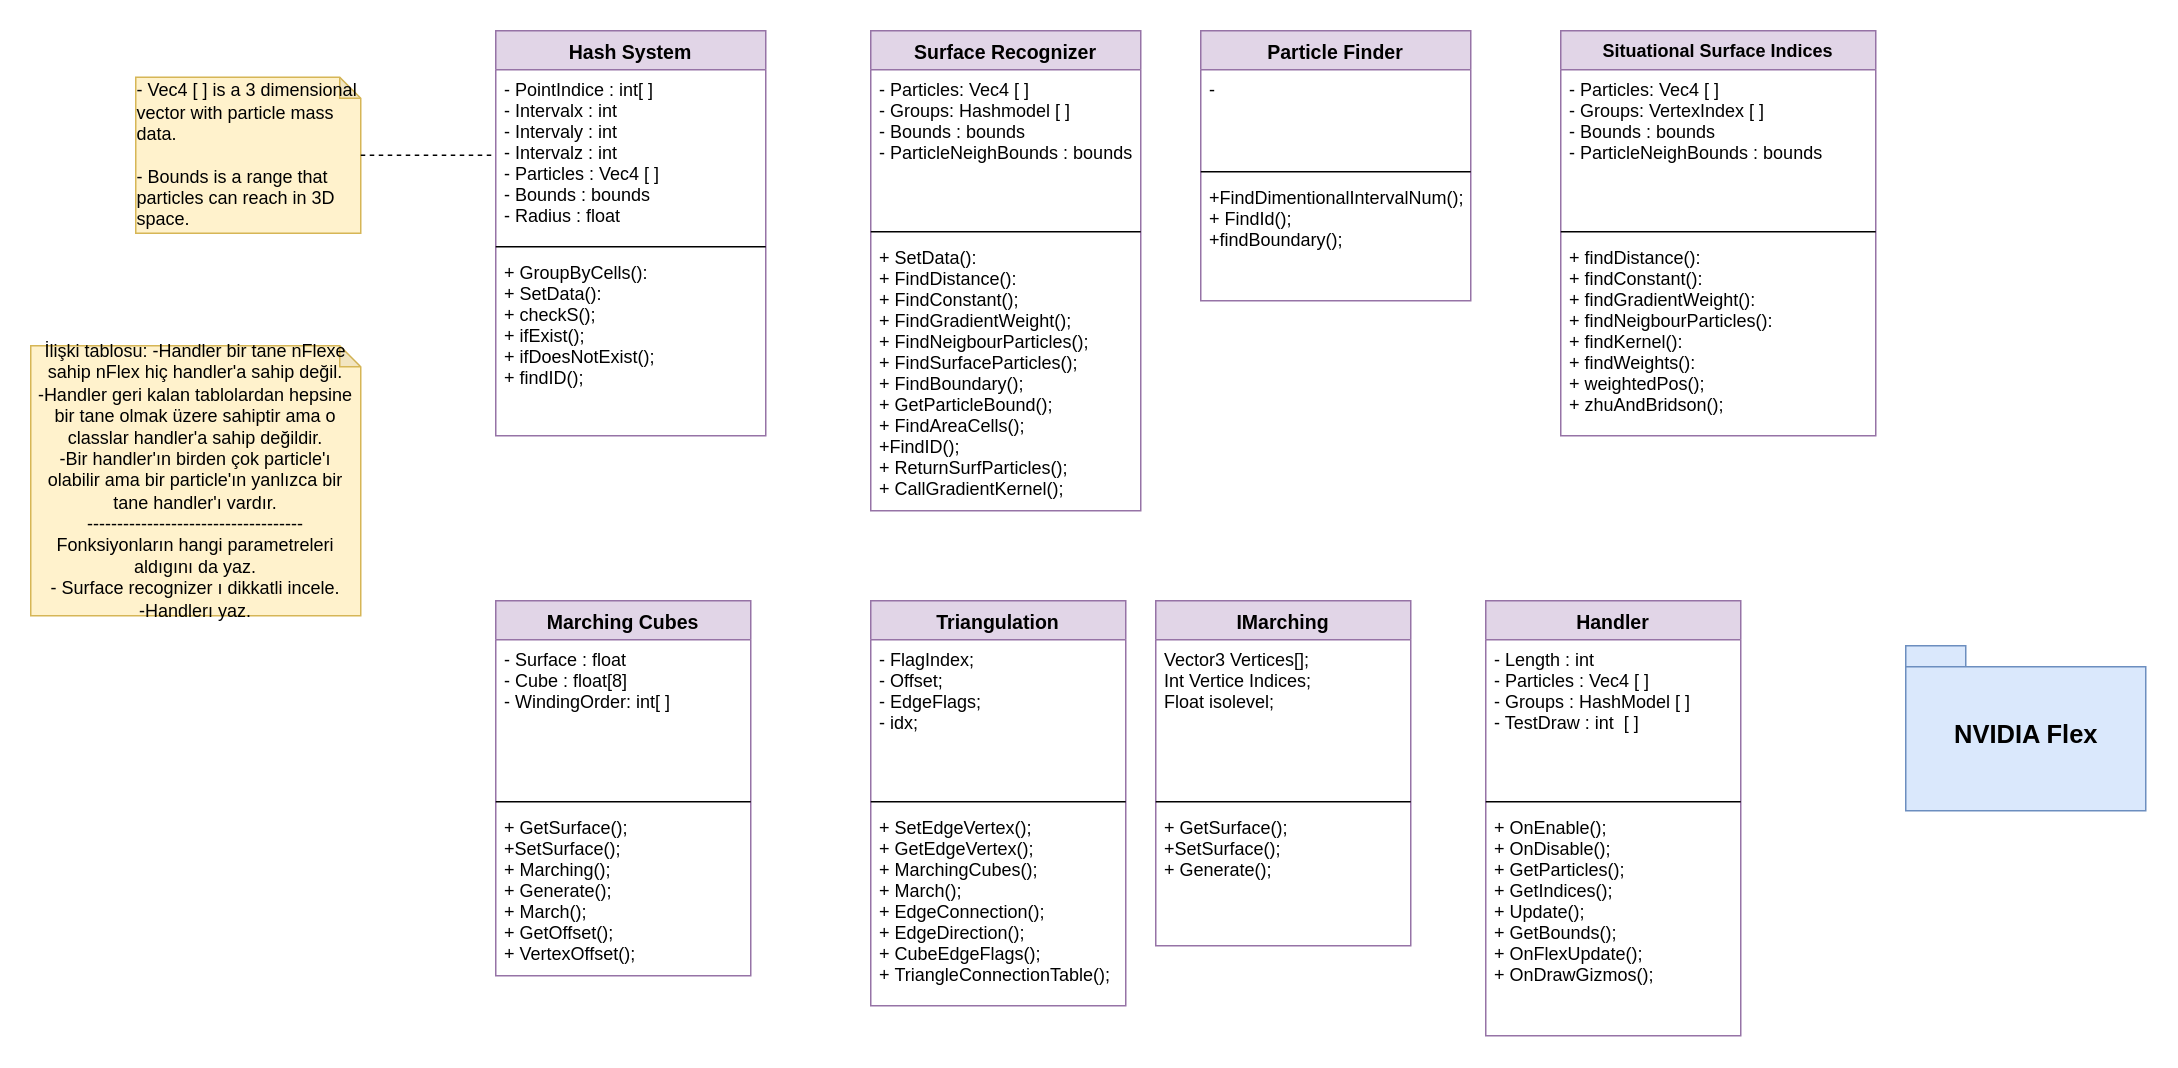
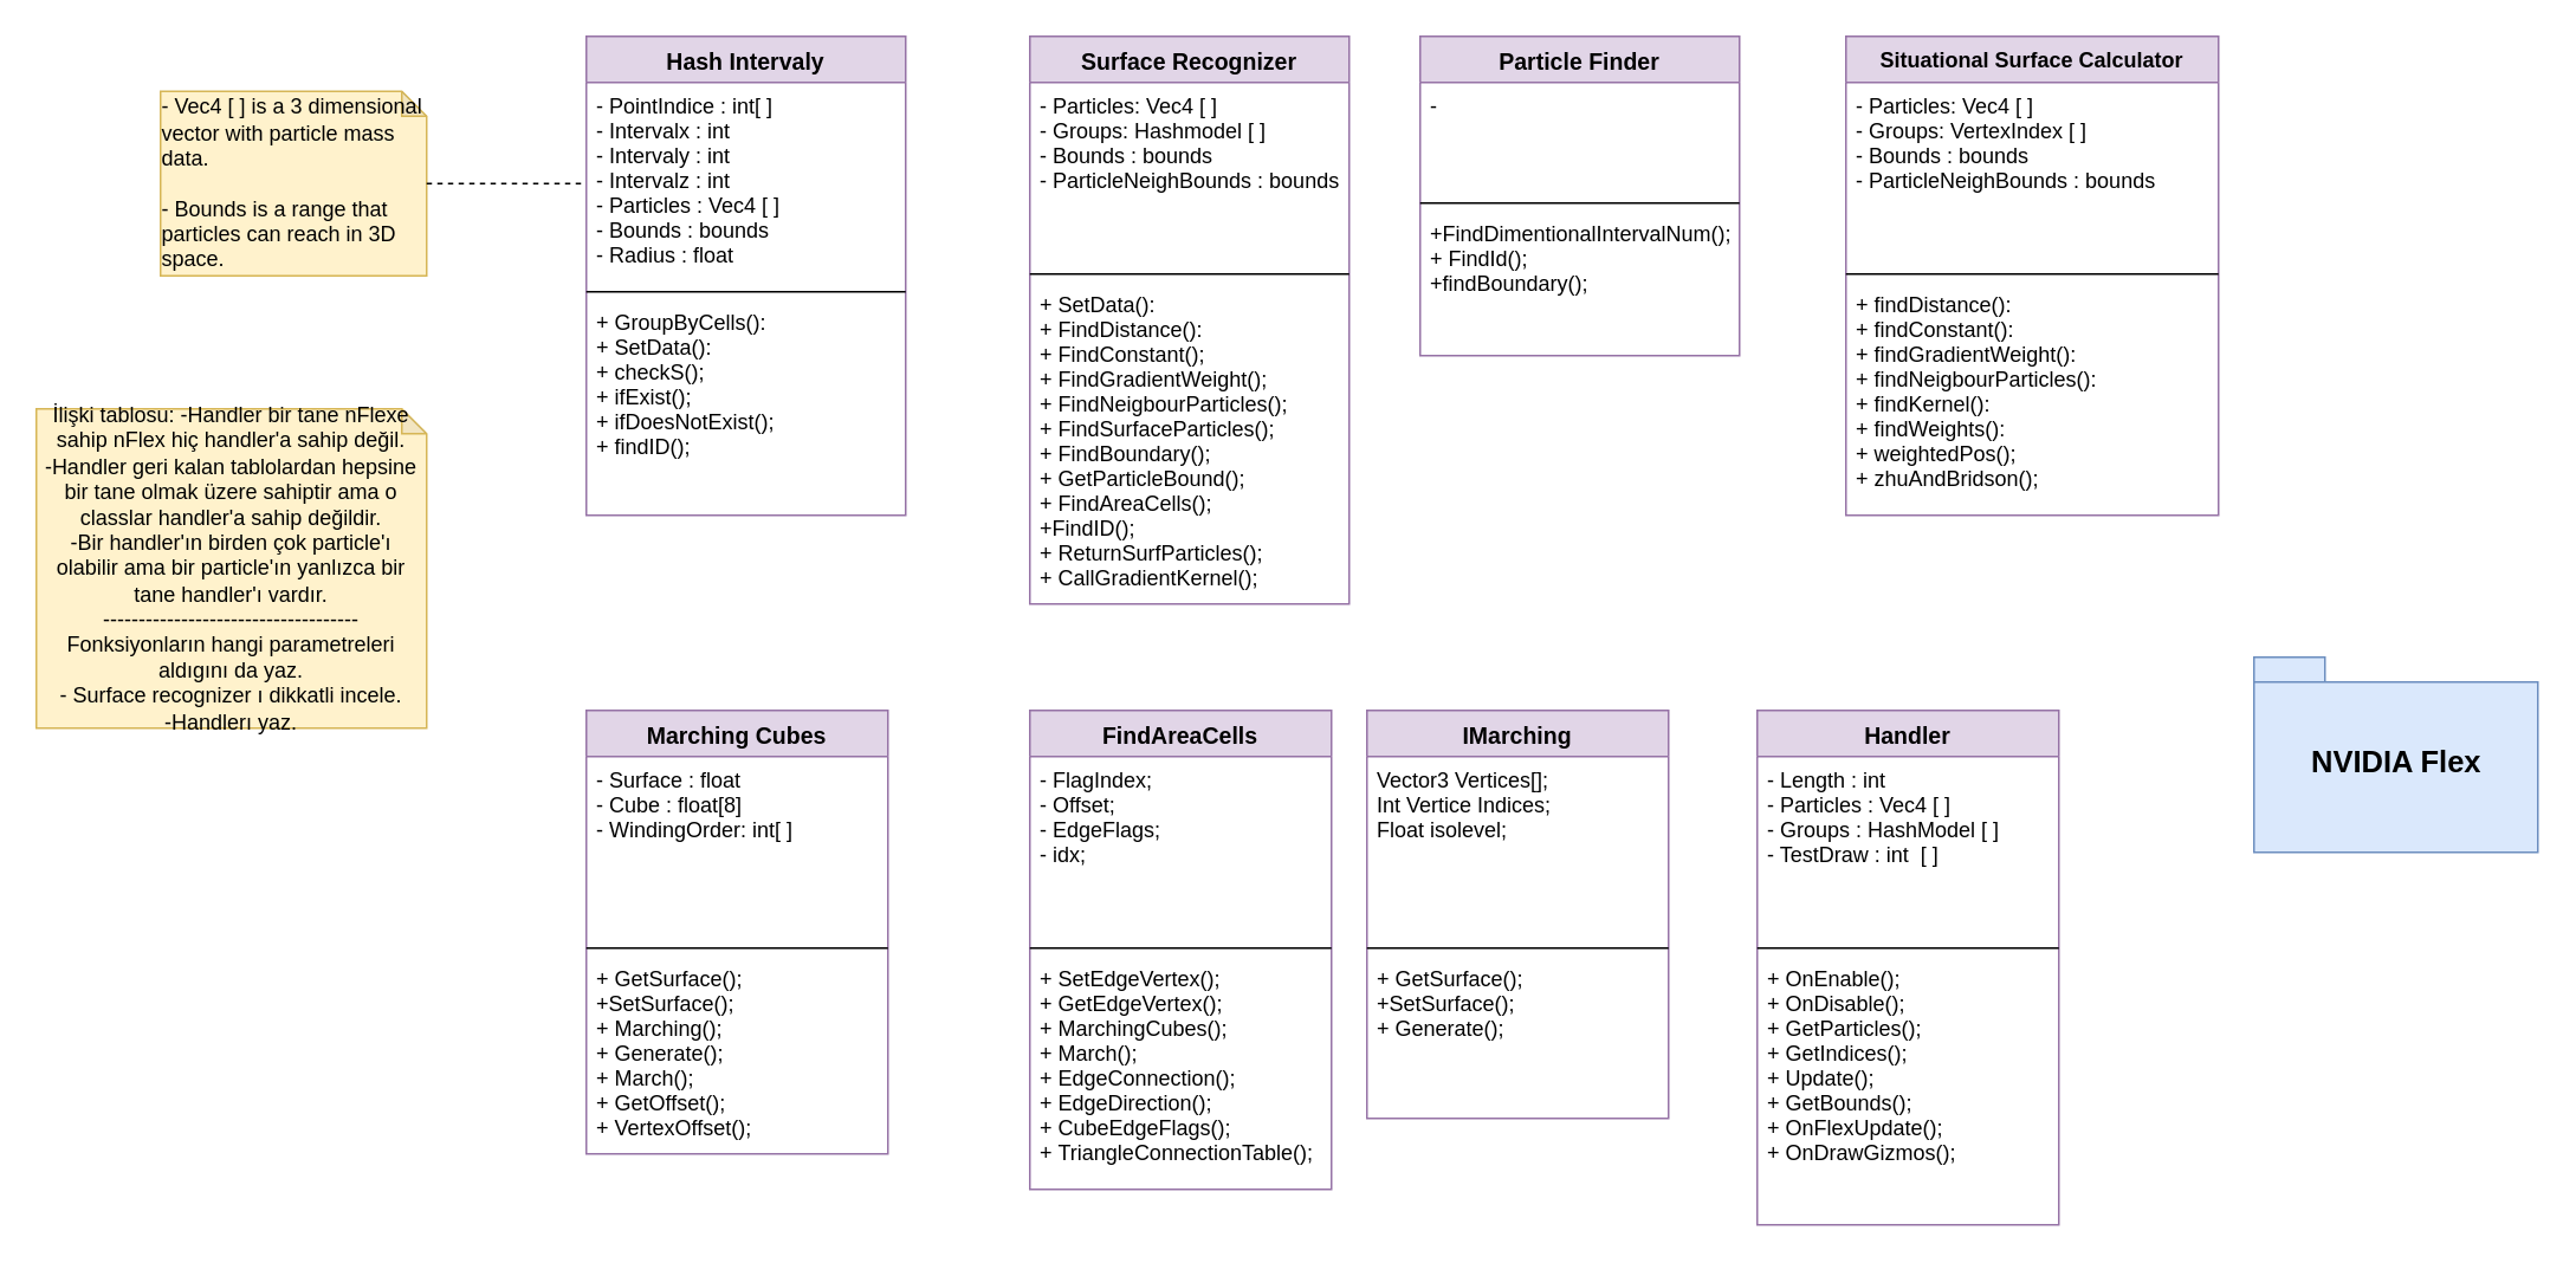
- <mxCell id="14" value="Situational Surface Indices" style="swimlane;fontStyle=1;align=center;verticalAlign=top;childLayout=stackLayout;horizontal=1;startSize=26;horizontalStack=0;resizeParent=1;resizeParentMax=0;resizeLast=0;collapsible=1;marginBottom=0;fillColor=#e1d5e7;strokeColor=#9673a6;" vertex="1" parent="1"><mxGeometry x="1040" y="20" width="210" height="270" as="geometry" /></mxCell>
+ <mxCell id="14" value="Situational Surface Calculator" style="swimlane;fontStyle=1;align=center;verticalAlign=top;childLayout=stackLayout;horizontal=1;startSize=26;horizontalStack=0;resizeParent=1;resizeParentMax=0;resizeLast=0;collapsible=1;marginBottom=0;fillColor=#e1d5e7;strokeColor=#9673a6;" vertex="1" parent="1"><mxGeometry x="1040" y="20" width="210" height="270" as="geometry" /></mxCell>
- <mxCell id="6" value="Hash System" style="swimlane;fontStyle=1;align=center;verticalAlign=top;childLayout=stackLayout;horizontal=1;startSize=26;horizontalStack=0;resizeParent=1;resizeParentMax=0;resizeLast=0;collapsible=1;marginBottom=0;fillColor=#e1d5e7;strokeColor=#9673a6;fontSize=13;" vertex="1" parent="1"><mxGeometry x="330" y="20" width="180" height="270" as="geometry" /></mxCell>
+ <mxCell id="6" value="Hash Intervaly" style="swimlane;fontStyle=1;align=center;verticalAlign=top;childLayout=stackLayout;horizontal=1;startSize=26;horizontalStack=0;resizeParent=1;resizeParentMax=0;resizeLast=0;collapsible=1;marginBottom=0;fillColor=#e1d5e7;strokeColor=#9673a6;fontSize=13;" vertex="1" parent="1"><mxGeometry x="330" y="20" width="180" height="270" as="geometry" /></mxCell>
- <mxCell id="22" value="Triangulation" style="swimlane;fontStyle=1;align=center;verticalAlign=top;childLayout=stackLayout;horizontal=1;startSize=26;horizontalStack=0;resizeParent=1;resizeParentMax=0;resizeLast=0;collapsible=1;marginBottom=0;fillColor=#e1d5e7;strokeColor=#9673a6;fontSize=13;" vertex="1" parent="1"><mxGeometry x="580" y="400" width="170" height="270" as="geometry" /></mxCell>
+ <mxCell id="22" value="FindAreaCells" style="swimlane;fontStyle=1;align=center;verticalAlign=top;childLayout=stackLayout;horizontal=1;startSize=26;horizontalStack=0;resizeParent=1;resizeParentMax=0;resizeLast=0;collapsible=1;marginBottom=0;fillColor=#e1d5e7;strokeColor=#9673a6;fontSize=13;" vertex="1" parent="1"><mxGeometry x="580" y="400" width="170" height="270" as="geometry" /></mxCell>
- <mxCell id="29" value="&lt;font style=&quot;font-size: 17px&quot;&gt;NVIDIA Flex&lt;/font&gt;" style="shape=folder;fontStyle=1;spacingTop=10;tabWidth=40;tabHeight=14;tabPosition=left;html=1;fillColor=#dae8fc;strokeColor=#6c8ebf;" vertex="1" parent="1"><mxGeometry x="1270" y="430" width="160" height="110" as="geometry" /></mxCell>
+ <mxCell id="29" value="&lt;font style=&quot;font-size: 17px&quot;&gt;NVIDIA Flex&lt;/font&gt;" style="shape=folder;fontStyle=1;spacingTop=10;tabWidth=40;tabHeight=14;tabPosition=left;html=1;fillColor=#dae8fc;strokeColor=#6c8ebf;" vertex="1" parent="1"><mxGeometry x="1270" y="370" width="160" height="110" as="geometry" /></mxCell>
